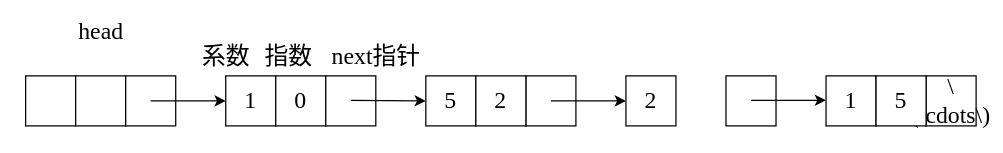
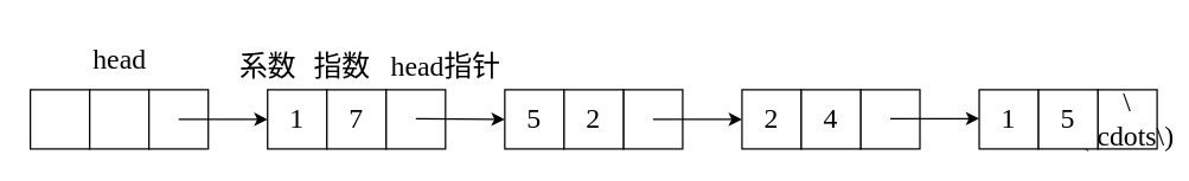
- <mxCell id="21" value="head" style="text;html=1;align=center;verticalAlign=middle;resizable=0;points=[];autosize=1;strokeColor=none;fillColor=none;fontSize=19;fontFamily=Times New Roman;" parent="1" vertex="1"><mxGeometry x="50" y="5" width="60" height="40" as="geometry" /></mxCell>
+ <mxCell id="21" value="head" style="text;html=1;align=center;verticalAlign=middle;resizable=0;points=[];autosize=1;strokeColor=none;fillColor=none;fontSize=19;fontFamily=Times New Roman;" parent="1" vertex="1"><mxGeometry x="50" y="20" width="60" height="40" as="geometry" /></mxCell>
- <mxCell id="24" value="next&lt;font face=&quot;SimSun&quot;&gt;指针&lt;/font&gt;" style="text;html=1;align=center;verticalAlign=middle;resizable=0;points=[];autosize=1;strokeColor=none;fillColor=none;fontSize=19;fontFamily=Times New Roman;" parent="1" vertex="1"><mxGeometry x="255" y="25" width="90" height="40" as="geometry" /></mxCell>
+ <mxCell id="24" value="head&lt;font face=&quot;SimSun&quot;&gt;指针&lt;/font&gt;" style="text;html=1;align=center;verticalAlign=middle;resizable=0;points=[];autosize=1;strokeColor=none;fillColor=none;fontSize=19;fontFamily=Times New Roman;" parent="1" vertex="1"><mxGeometry x="255" y="25" width="90" height="40" as="geometry" /></mxCell>
- <mxCell id="6" value="0" style="rounded=0;whiteSpace=wrap;html=1;fontSize=19;fontFamily=Times New Roman;" parent="1" vertex="1"><mxGeometry x="220" y="60" width="40" height="40" as="geometry" /></mxCell>
+ <mxCell id="6" value="7" style="rounded=0;whiteSpace=wrap;html=1;fontSize=19;fontFamily=Times New Roman;" parent="1" vertex="1"><mxGeometry x="220" y="60" width="40" height="40" as="geometry" /></mxCell>
+ <mxCell id="14" value="4" style="rounded=0;whiteSpace=wrap;html=1;fontSize=19;fontFamily=Times New Roman;" parent="1" vertex="1"><mxGeometry x="540" y="60" width="40" height="40" as="geometry" /></mxCell>
